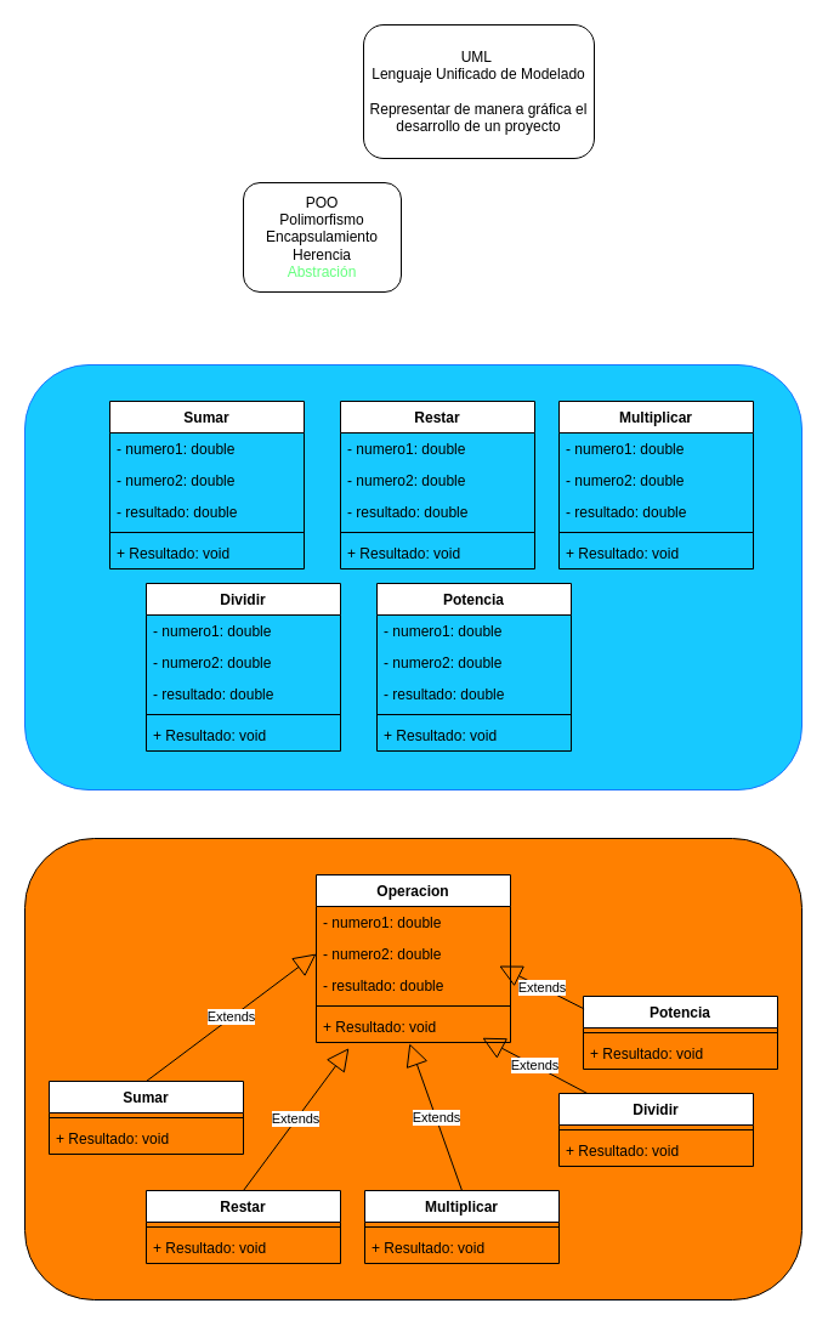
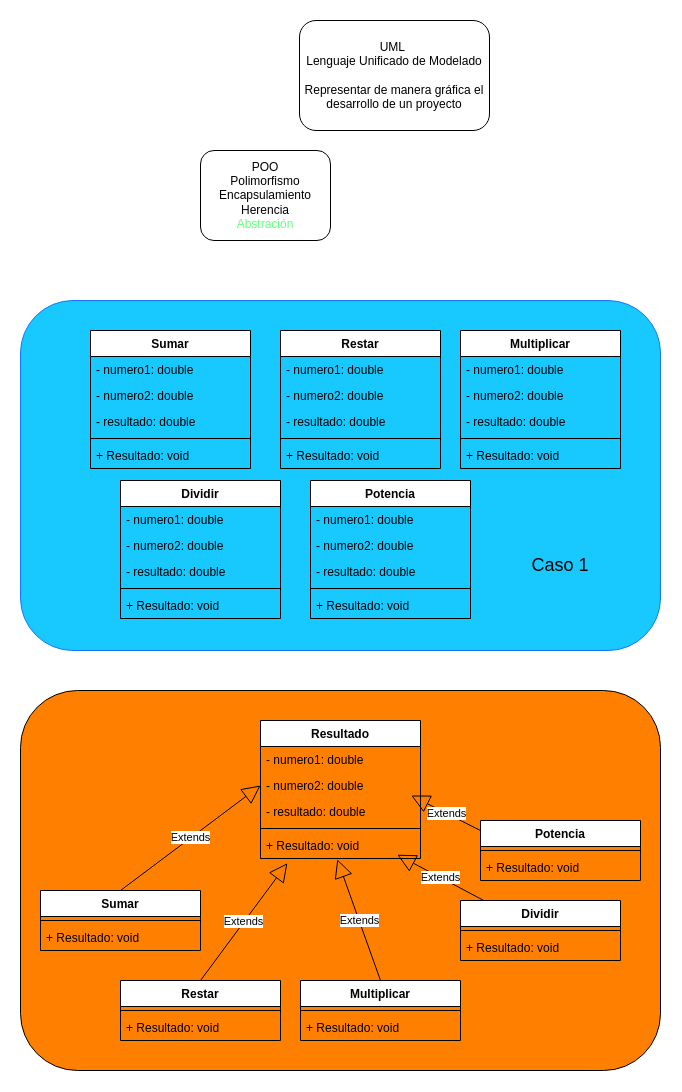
+ <mxCell id="36" value="&lt;font style=&quot;font-size: 18px;&quot;&gt;Caso 1&lt;/font&gt;" style="text;html=1;strokeColor=none;fillColor=none;align=center;verticalAlign=middle;whiteSpace=wrap;rounded=0;" vertex="1" parent="1"><mxGeometry x="530" y="550" width="60" height="30" as="geometry" /></mxCell>
- <mxCell id="37" value="Operacion" style="swimlane;fontStyle=1;align=center;verticalAlign=top;childLayout=stackLayout;horizontal=1;startSize=26;horizontalStack=0;resizeParent=1;resizeParentMax=0;resizeLast=0;collapsible=1;marginBottom=0;whiteSpace=wrap;html=1;" vertex="1" parent="1"><mxGeometry x="260" y="720" width="160" height="138" as="geometry" /></mxCell>
+ <mxCell id="37" value="Resultado" style="swimlane;fontStyle=1;align=center;verticalAlign=top;childLayout=stackLayout;horizontal=1;startSize=26;horizontalStack=0;resizeParent=1;resizeParentMax=0;resizeLast=0;collapsible=1;marginBottom=0;whiteSpace=wrap;html=1;" vertex="1" parent="1"><mxGeometry x="260" y="720" width="160" height="138" as="geometry" /></mxCell>
